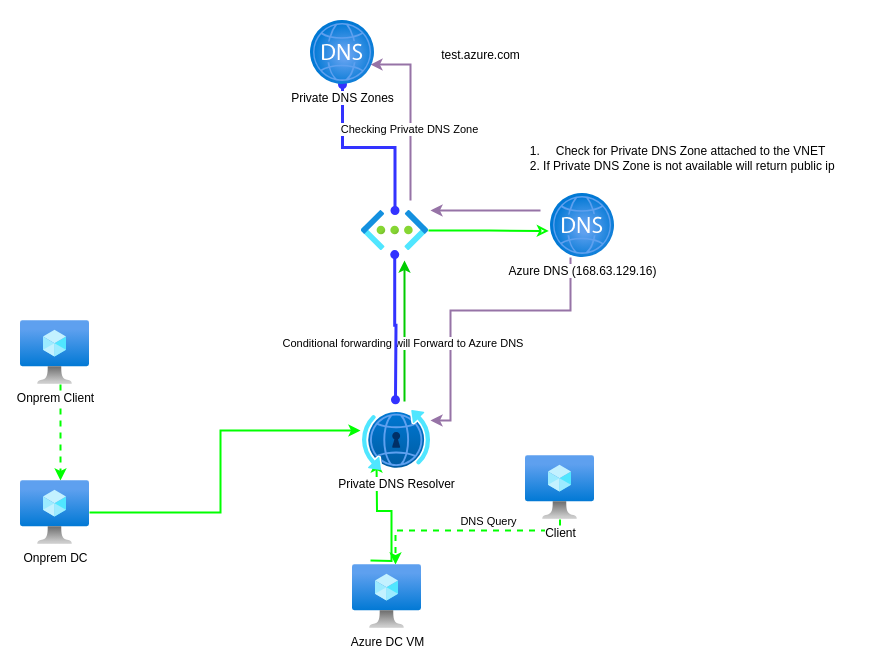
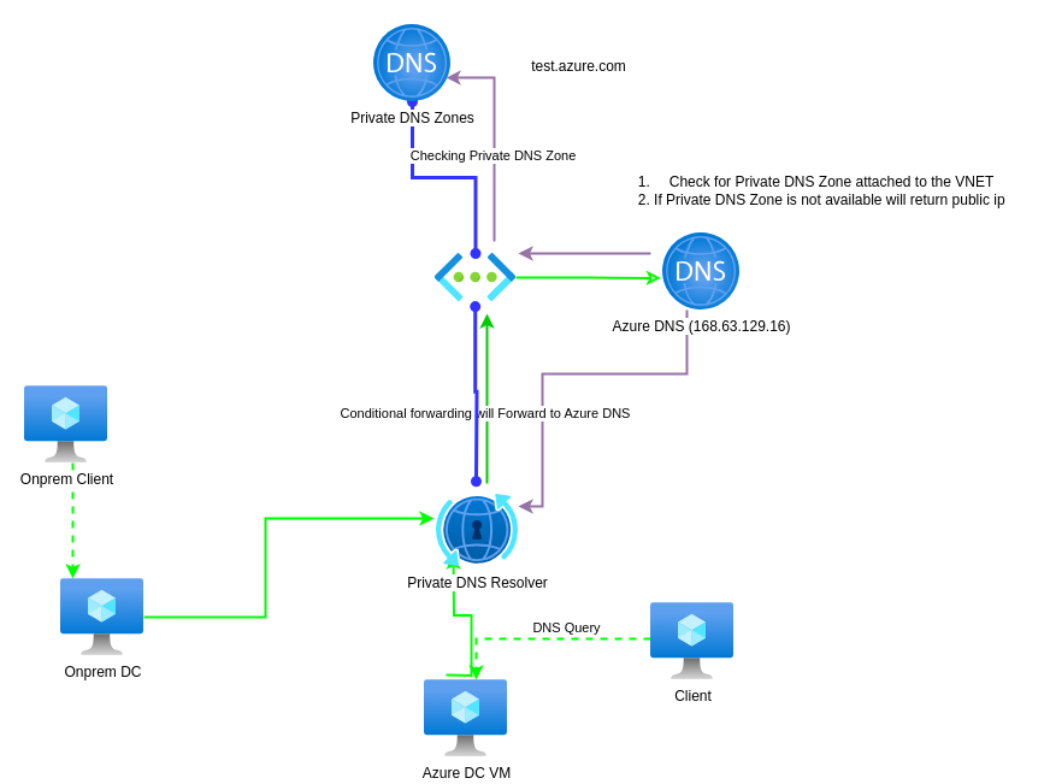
- <mxCell id="11" value="Client" style="aspect=fixed;html=1;points=[];align=center;image;fontSize=12;image=img/lib/azure2/compute/Virtual_Machine.svg;" parent="1" vertex="1"><mxGeometry x="525" y="455" width="69" height="64" as="geometry" /></mxCell>
+ <mxCell id="11" value="Client" style="aspect=fixed;html=1;points=[];align=center;image;fontSize=12;image=img/lib/azure2/compute/Virtual_Machine.svg;" parent="1" vertex="1"><mxGeometry x="540" y="500" width="69" height="64" as="geometry" /></mxCell>
- <mxCell id="16" value="Onprem DC" style="aspect=fixed;html=1;points=[];align=center;image;fontSize=12;image=img/lib/azure2/compute/Virtual_Machine.svg;" parent="1" vertex="1"><mxGeometry x="20" y="480" width="69" height="64" as="geometry" /></mxCell>
+ <mxCell id="16" value="Onprem DC" style="aspect=fixed;html=1;points=[];align=center;image;fontSize=12;image=img/lib/azure2/compute/Virtual_Machine.svg;" parent="1" vertex="1"><mxGeometry x="50" y="480" width="69" height="64" as="geometry" /></mxCell>
